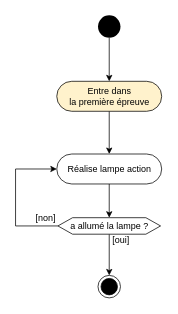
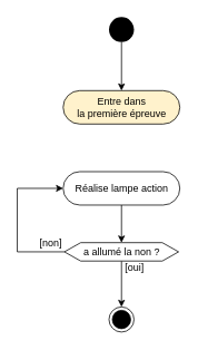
- <mxCell id="4" style="edgeStyle=orthogonalEdgeStyle;rounded=0;orthogonalLoop=1;jettySize=auto;html=1;" parent="1" source="5" target="7" edge="1"><mxGeometry relative="1" as="geometry" /></mxCell>
- <mxCell id="13" value="a allumé la lampe ?" style="shape=hexagon;html=1;whiteSpace=wrap;perimeter=hexagonPerimeter;rounded=0;size=0.143;" vertex="1" parent="1"><mxGeometry x="76.5" y="290" width="137" height="22" as="geometry" /></mxCell>
+ <mxCell id="13" value="a allumé la non ?" style="shape=hexagon;html=1;whiteSpace=wrap;perimeter=hexagonPerimeter;rounded=0;size=0.143;" vertex="1" parent="1"><mxGeometry x="76.5" y="290" width="137" height="22" as="geometry" /></mxCell>
